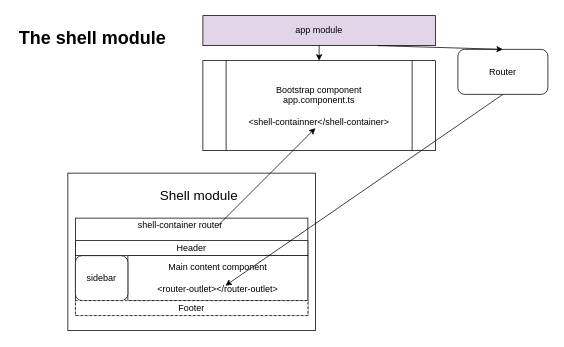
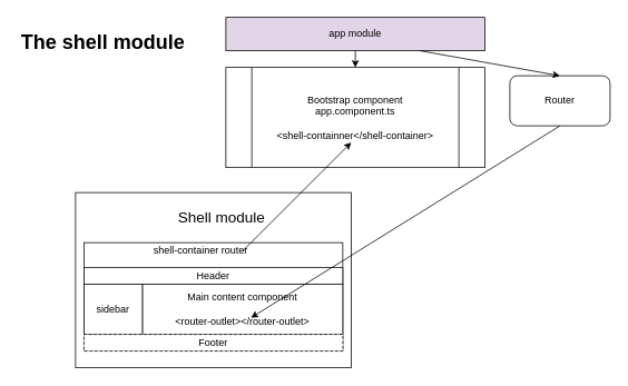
- <mxCell id="4" value="Router" style="rounded=1;whiteSpace=wrap;html=1;" vertex="1" parent="1"><mxGeometry x="610" y="65" width="120" height="60" as="geometry" /></mxCell>
+ <mxCell id="4" value="Router" style="rounded=1;whiteSpace=wrap;html=1;" vertex="1" parent="1"><mxGeometry x="610" y="90" width="120" height="60" as="geometry" /></mxCell>
- <mxCell id="8" value="sidebar" style="whiteSpace=wrap;html=1;rounded=1;" vertex="1" parent="1"><mxGeometry x="100" y="340" width="70" height="60" as="geometry" /></mxCell>
+ <mxCell id="8" value="sidebar" style="rounded=0;whiteSpace=wrap;html=1;" vertex="1" parent="1"><mxGeometry x="100" y="340" width="70" height="60" as="geometry" /></mxCell>
